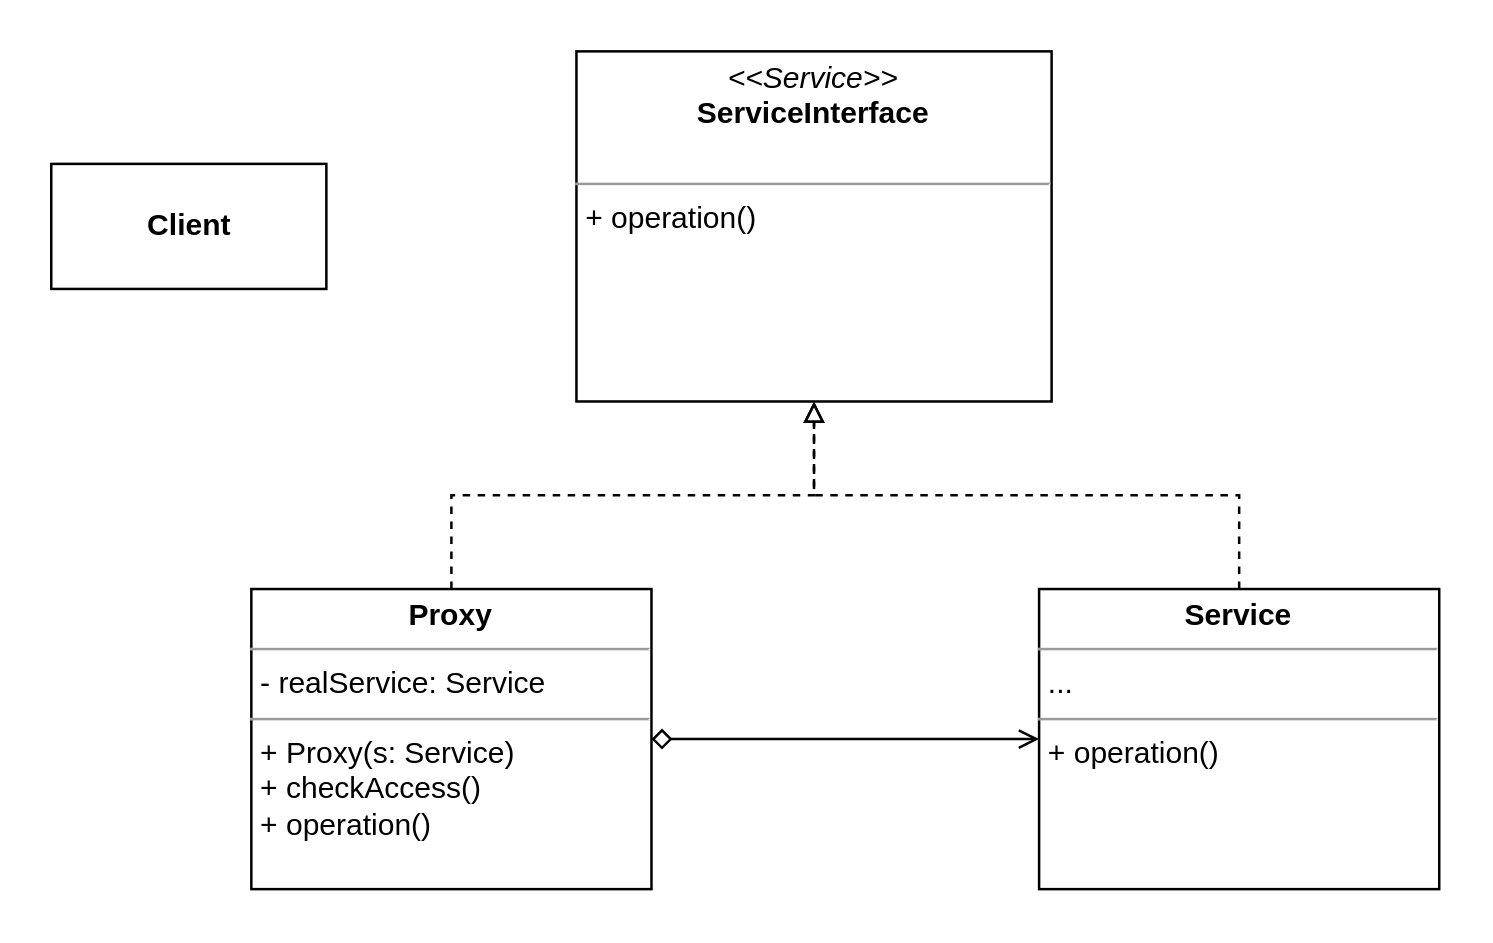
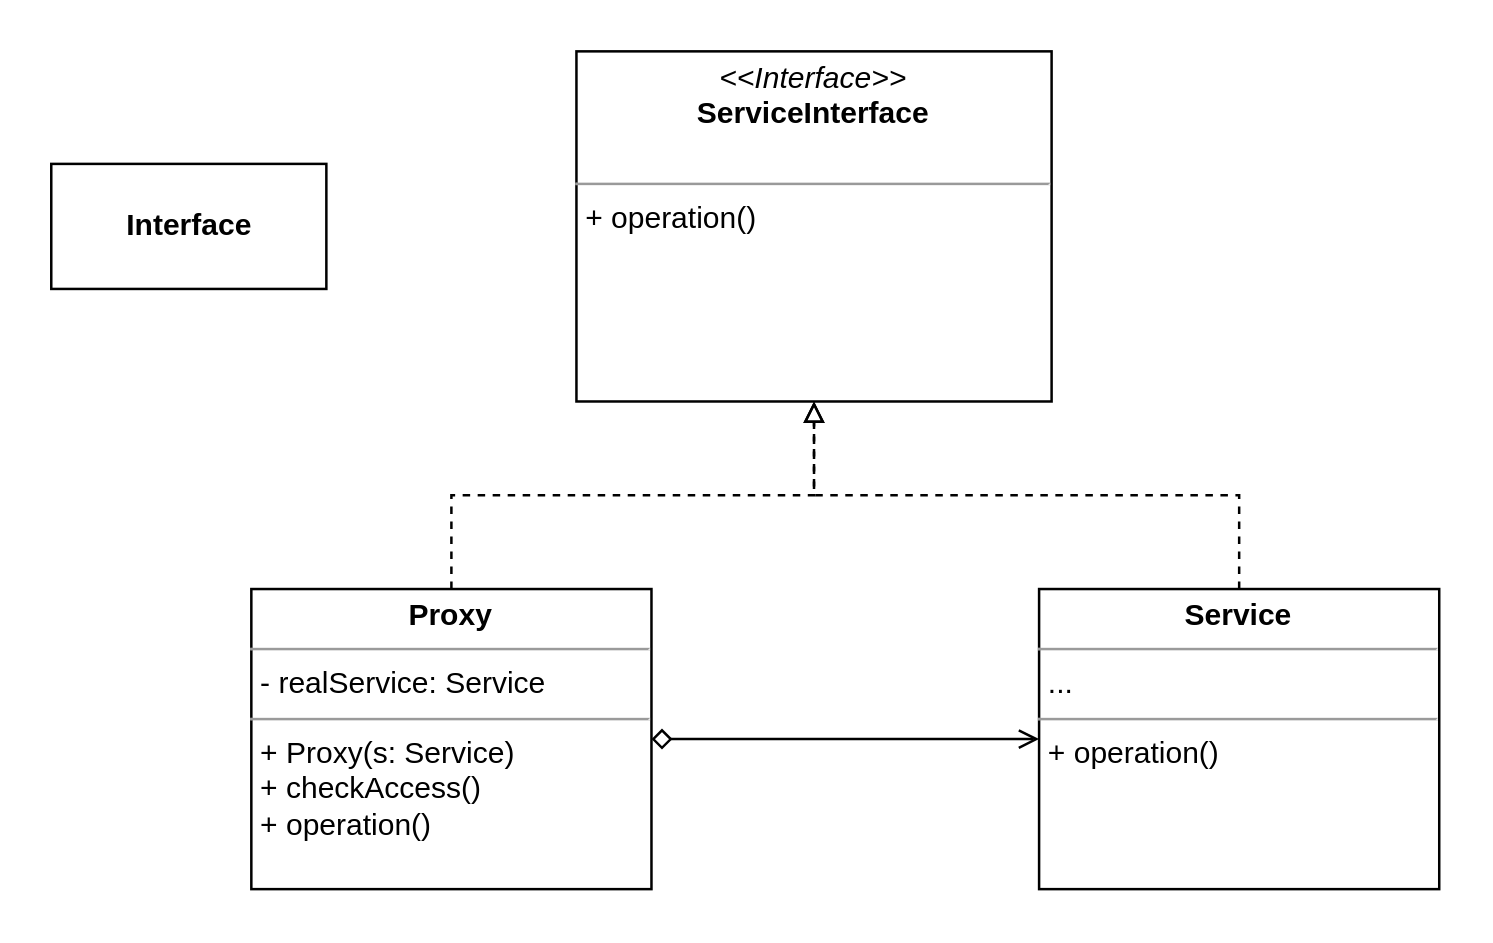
- <mxCell id="2" value="&lt;p style=&quot;margin:0px;margin-top:4px;text-align:center;&quot;&gt;&lt;i&gt;&amp;lt;&amp;lt;Service&amp;gt;&amp;gt;&lt;/i&gt;&lt;br&gt;&lt;b&gt;ServiceInterface&lt;/b&gt;&lt;/p&gt;&lt;br&gt;&lt;hr size=&quot;1&quot;&gt;&lt;p style=&quot;margin:0px;margin-left:4px;&quot;&gt;+ operation()&lt;/p&gt;" style="verticalAlign=top;align=left;overflow=fill;fontSize=12;fontFamily=Helvetica;html=1;" vertex="1" parent="1"><mxGeometry x="230" y="20" width="190" height="140" as="geometry" /></mxCell>
+ <mxCell id="2" value="&lt;p style=&quot;margin:0px;margin-top:4px;text-align:center;&quot;&gt;&lt;i&gt;&amp;lt;&amp;lt;Interface&amp;gt;&amp;gt;&lt;/i&gt;&lt;br&gt;&lt;b&gt;ServiceInterface&lt;/b&gt;&lt;/p&gt;&lt;br&gt;&lt;hr size=&quot;1&quot;&gt;&lt;p style=&quot;margin:0px;margin-left:4px;&quot;&gt;+ operation()&lt;/p&gt;" style="verticalAlign=top;align=left;overflow=fill;fontSize=12;fontFamily=Helvetica;html=1;" vertex="1" parent="1"><mxGeometry x="230" y="20" width="190" height="140" as="geometry" /></mxCell>
- <mxCell id="8" value="&lt;b&gt;Client&lt;/b&gt;" style="html=1;" vertex="1" parent="1"><mxGeometry x="20" y="65" width="110" height="50" as="geometry" /></mxCell>
+ <mxCell id="8" value="&lt;b&gt;Interface&lt;/b&gt;" style="html=1;" vertex="1" parent="1"><mxGeometry x="20" y="65" width="110" height="50" as="geometry" /></mxCell>
